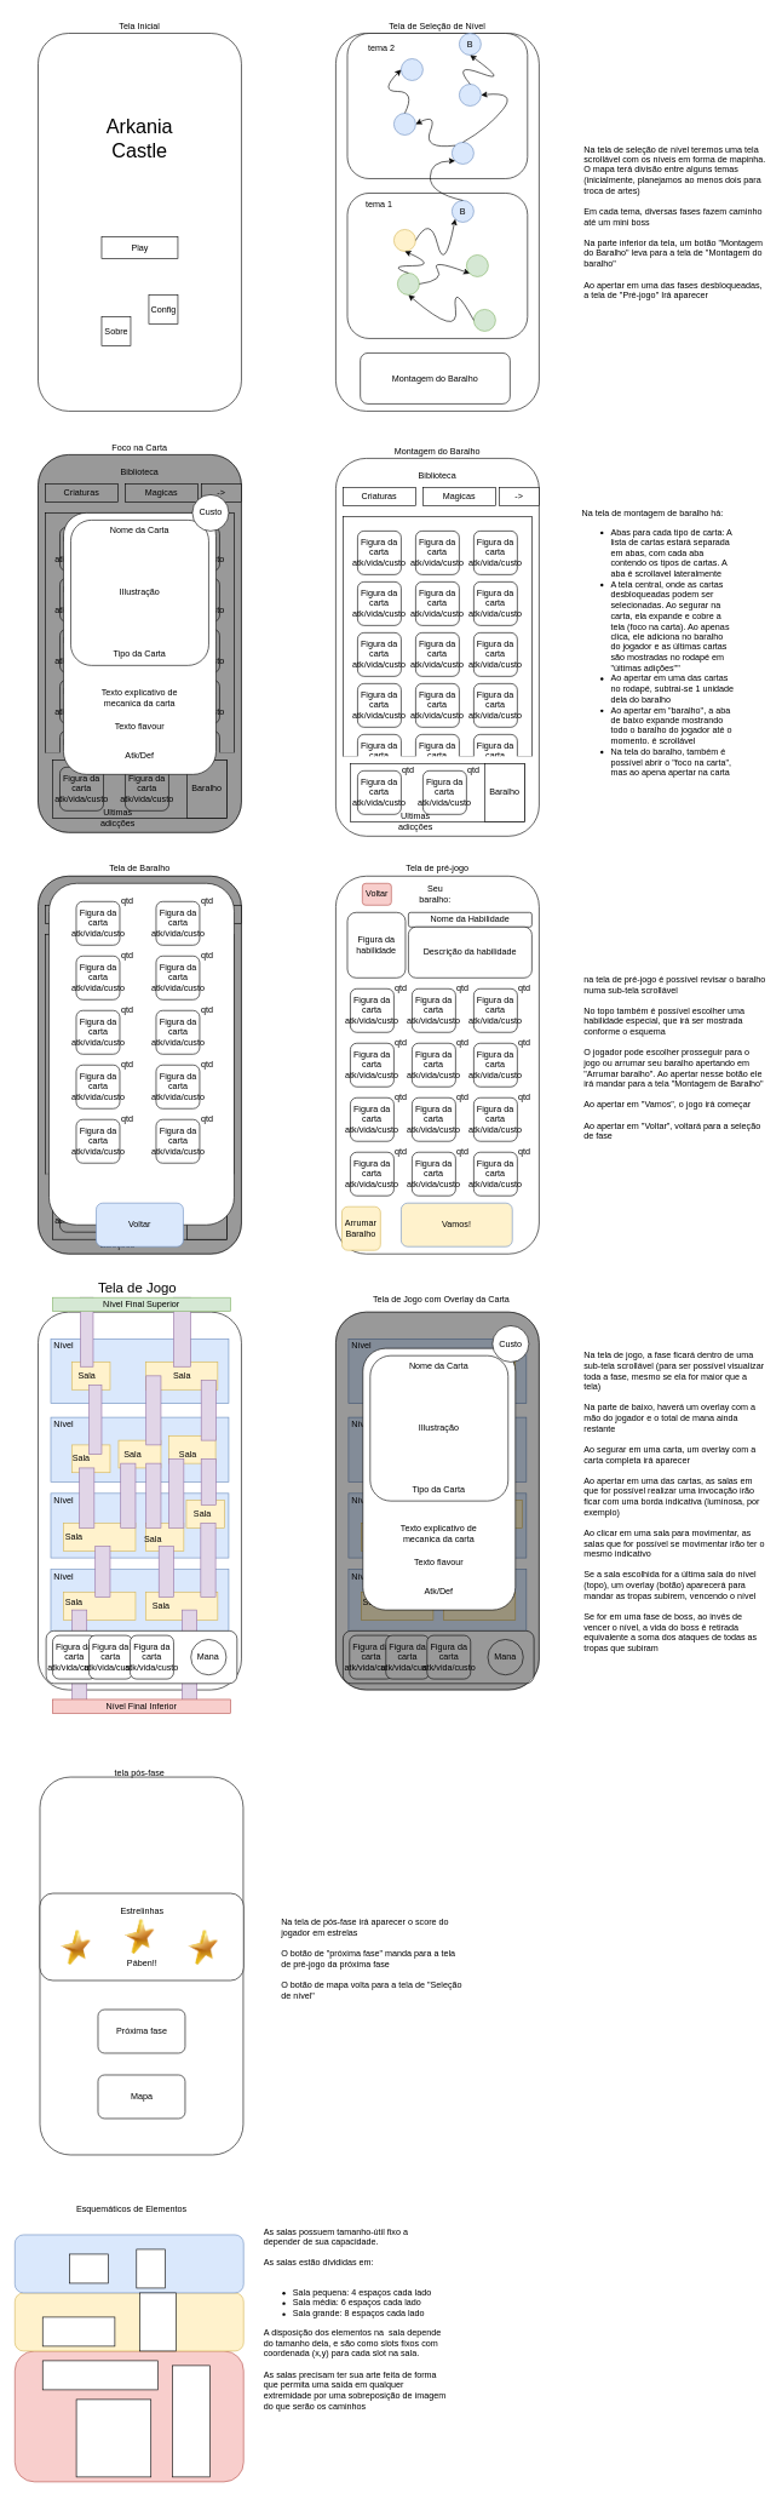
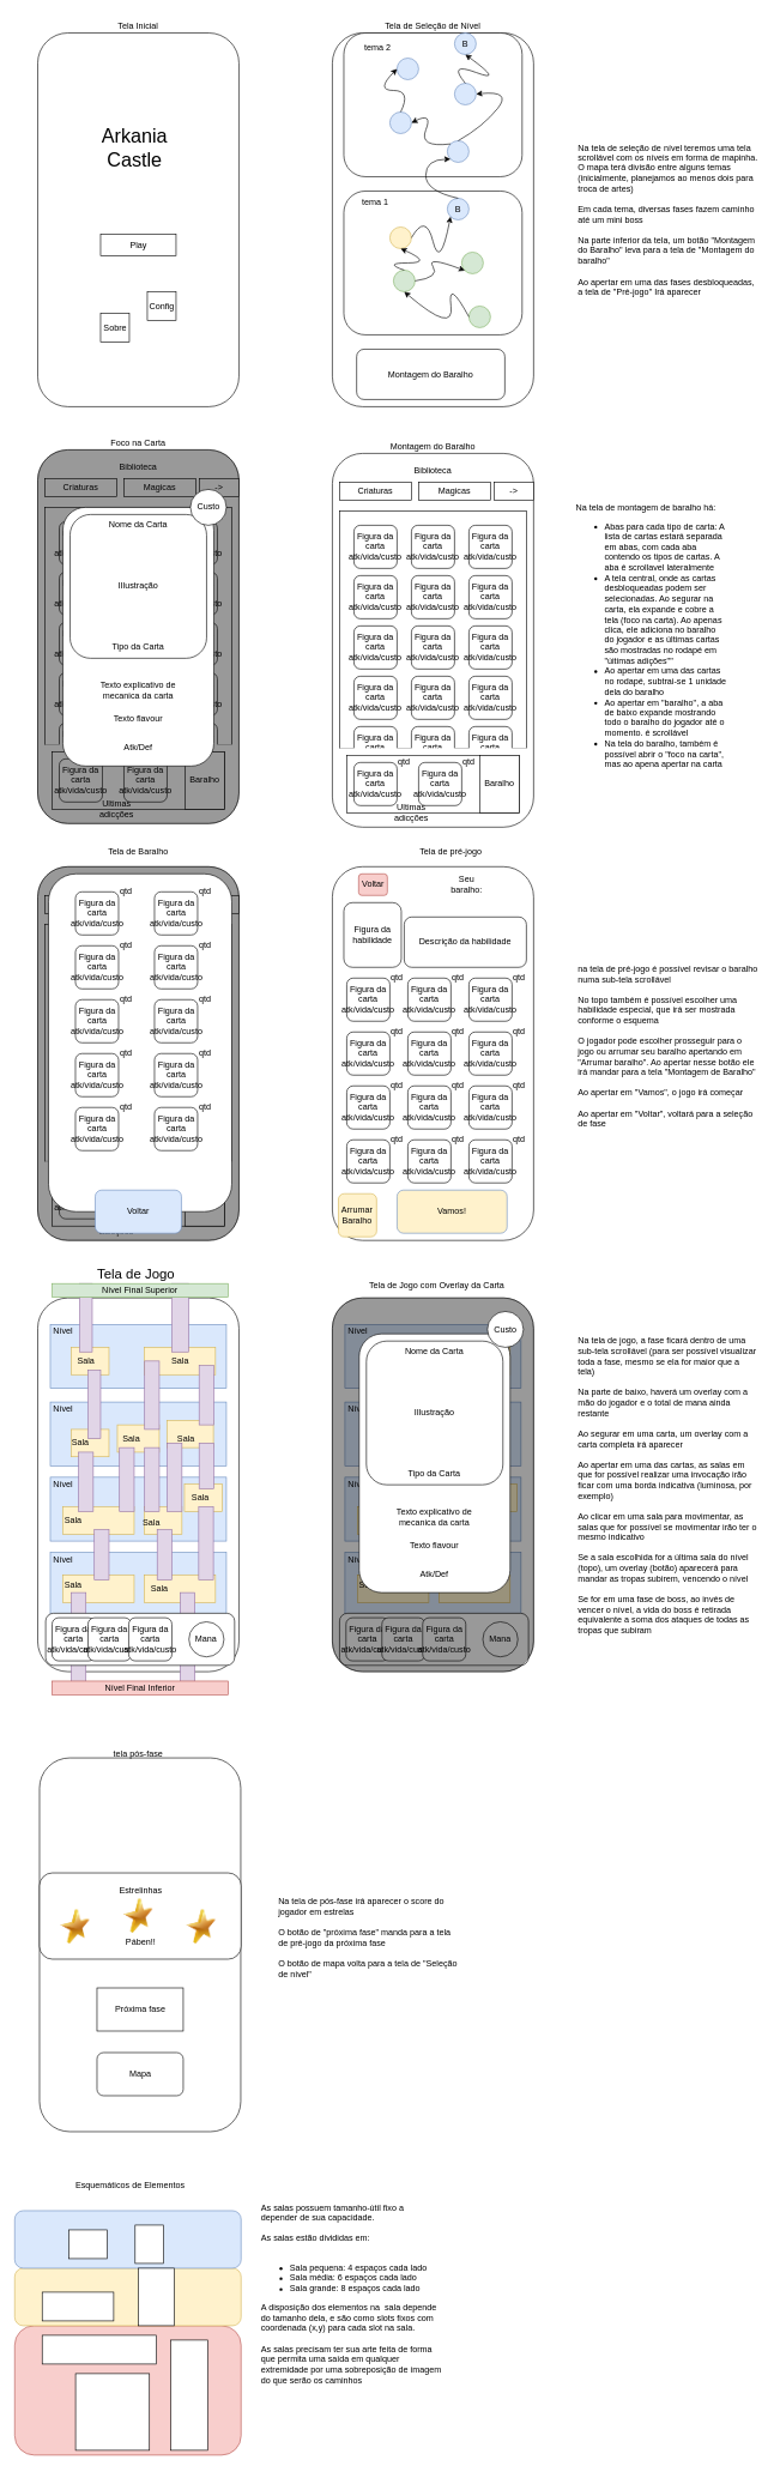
- <mxCell id="76" value="Arkania&lt;div style=&quot;font-size: 27px;&quot;&gt;Castle&lt;/div&gt;" style="text;html=1;align=center;verticalAlign=middle;whiteSpace=wrap;rounded=0;fontSize=27;" parent="1" vertex="1"><mxGeometry x="127" y="145" width="130" height="90" as="geometry" /></mxCell>
+ <mxCell id="76" value="Arkania&lt;div style=&quot;font-size: 27px;&quot;&gt;Castle&lt;/div&gt;" style="text;html=1;align=center;verticalAlign=middle;whiteSpace=wrap;rounded=0;fontSize=27;" parent="1" vertex="1"><mxGeometry x="122" y="160" width="130" height="90" as="geometry" /></mxCell>
- <mxCell id="80" value="Tela de Baralho" style="text;html=1;align=center;verticalAlign=middle;whiteSpace=wrap;rounded=0;" parent="1" vertex="1"><mxGeometry x="127" y="1185" width="130" height="20" as="geometry" /></mxCell>
+ <mxCell id="80" value="Tela de Baralho" style="text;html=1;align=center;verticalAlign=middle;whiteSpace=wrap;rounded=0;" parent="1" vertex="1"><mxGeometry x="127" y="1175" width="130" height="20" as="geometry" /></mxCell>
- <mxCell id="159" value="Tela de pré-jogo" style="text;html=1;align=center;verticalAlign=middle;whiteSpace=wrap;rounded=0;" parent="1" vertex="1"><mxGeometry x="537" y="1185" width="130" height="20" as="geometry" /></mxCell>
+ <mxCell id="159" value="Tela de pré-jogo" style="text;html=1;align=center;verticalAlign=middle;whiteSpace=wrap;rounded=0;" parent="1" vertex="1"><mxGeometry x="562" y="1175" width="130" height="20" as="geometry" /></mxCell>
- <mxCell id="185" value="Seu baralho:" style="text;html=1;align=center;verticalAlign=middle;whiteSpace=wrap;rounded=0;" parent="1" vertex="1"><mxGeometry x="568.88" y="1215" width="60" height="30" as="geometry" /></mxCell>
+ <mxCell id="185" value="Seu baralho:" style="text;html=1;align=center;verticalAlign=middle;whiteSpace=wrap;rounded=0;" parent="1" vertex="1"><mxGeometry x="618.88" y="1215" width="60" height="30" as="geometry" /></mxCell>
- <mxCell id="187" value="Nome da Habilidade" style="rounded=1;whiteSpace=wrap;html=1;" parent="1" vertex="1"><mxGeometry x="562" y="1255" width="170" height="20" as="geometry" /></mxCell>
- <mxCell id="310" value="Próxima fase" style="rounded=1;whiteSpace=wrap;html=1;" vertex="1" parent="1"><mxGeometry x="134.5" y="2765" width="120" height="60" as="geometry" /></mxCell>
+ <mxCell id="310" value="Próxima fase" style="whiteSpace=wrap;html=1;rounded=0;" vertex="1" parent="1"><mxGeometry x="134.5" y="2765" width="120" height="60" as="geometry" /></mxCell>
